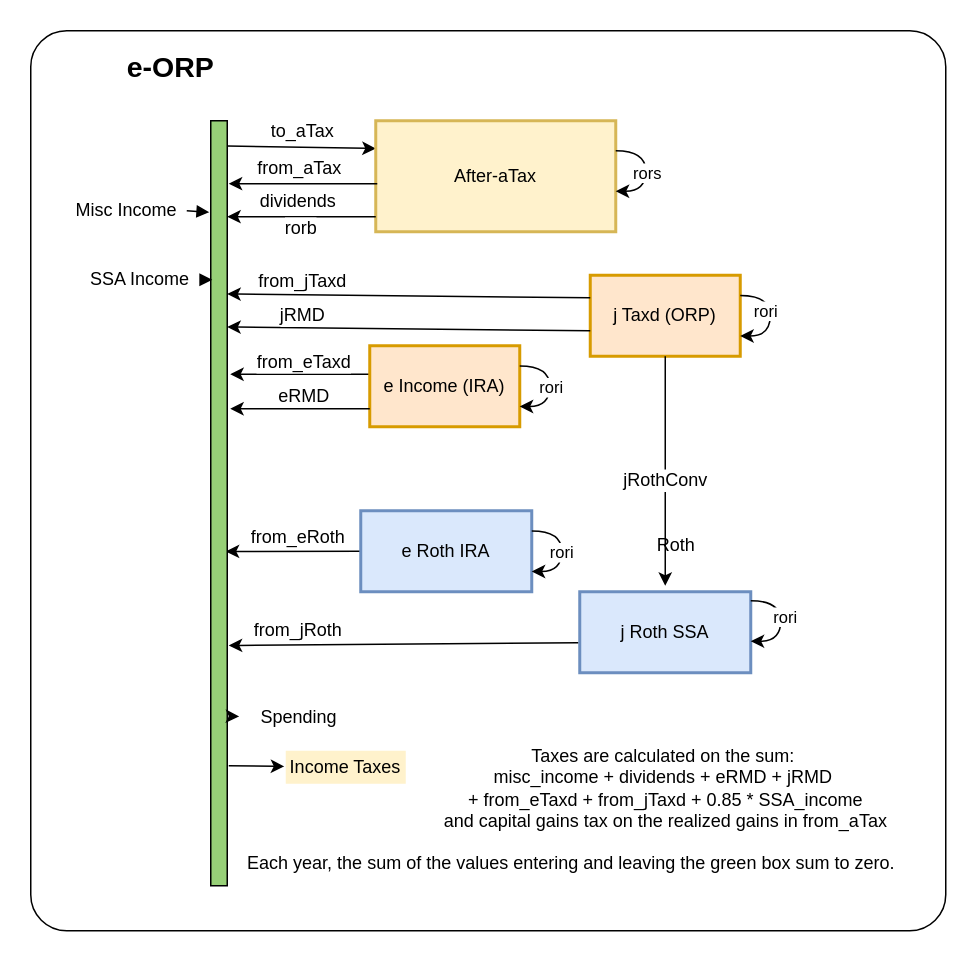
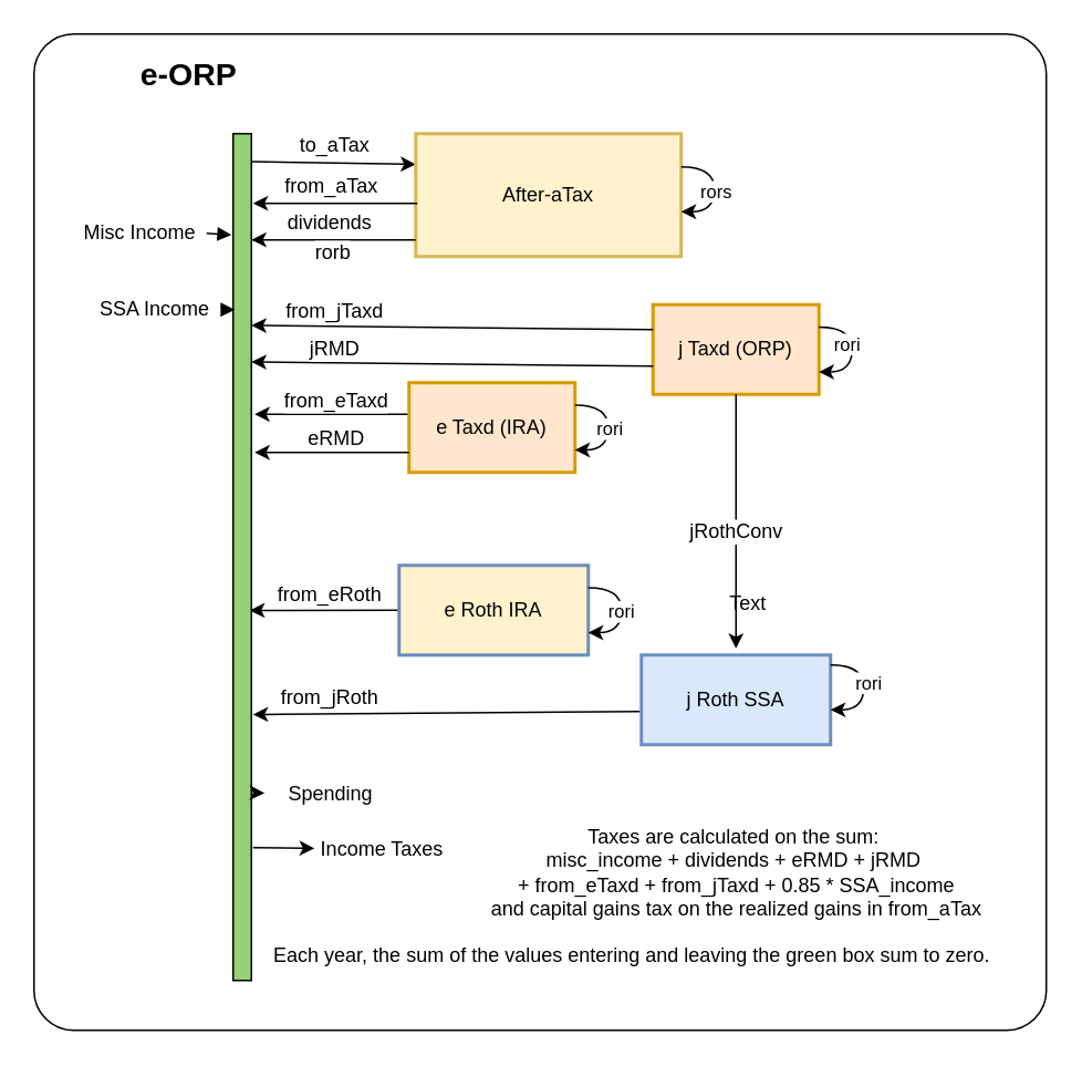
- <mxCell id="14" value="e Income (IRA)" style="whiteSpace=wrap;strokeWidth=2;fillColor=#ffe6cc;strokeColor=#d79b00;" vertex="1" parent="1"><mxGeometry x="246" y="230" width="100" height="54" as="geometry" /></mxCell>
+ <mxCell id="14" value="e Taxd (IRA)" style="whiteSpace=wrap;strokeWidth=2;fillColor=#ffe6cc;strokeColor=#d79b00;" vertex="1" parent="1"><mxGeometry x="246" y="230" width="100" height="54" as="geometry" /></mxCell>
- <mxCell id="49" value="Roth" style="text;html=1;align=center;verticalAlign=middle;resizable=0;points=[];autosize=1;strokeColor=none;fillColor=none;" vertex="1" parent="1"><mxGeometry x="425" y="348" width="50" height="30" as="geometry" /></mxCell>
+ <mxCell id="49" value="Text" style="text;html=1;align=center;verticalAlign=middle;resizable=0;points=[];autosize=1;strokeColor=none;fillColor=none;" vertex="1" parent="1"><mxGeometry x="425" y="348" width="50" height="30" as="geometry" /></mxCell>
- <mxCell id="6" value="e Roth IRA" style="whiteSpace=wrap;strokeWidth=2;fillColor=#dae8fc;strokeColor=#6c8ebf;" parent="1" vertex="1"><mxGeometry x="240" y="340" width="114" height="54" as="geometry" /></mxCell>
+ <mxCell id="6" value="e Roth IRA" style="whiteSpace=wrap;strokeWidth=2;fillColor=#fff2cc;strokeColor=#6c8ebf;" parent="1" vertex="1"><mxGeometry x="240" y="340" width="114" height="54" as="geometry" /></mxCell>
- <mxCell id="44" value="Income Taxes" style="whiteSpace=wrap;strokeWidth=2;strokeColor=none;fillColor=#fff2cc;" vertex="1" parent="1"><mxGeometry x="190" y="500" width="80" height="22" as="geometry" /></mxCell>
+ <mxCell id="44" value="Income Taxes" style="whiteSpace=wrap;strokeWidth=2;strokeColor=none;" vertex="1" parent="1"><mxGeometry x="190" y="500" width="80" height="22" as="geometry" /></mxCell>
